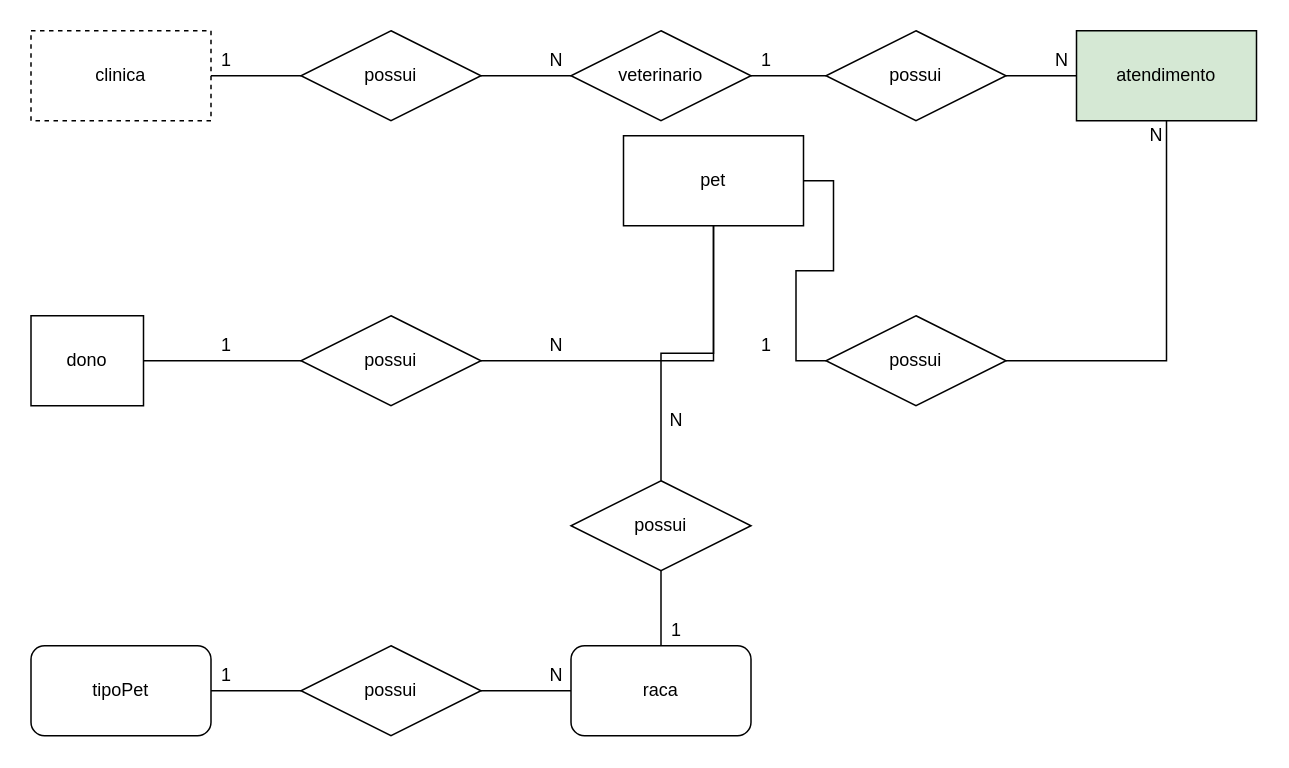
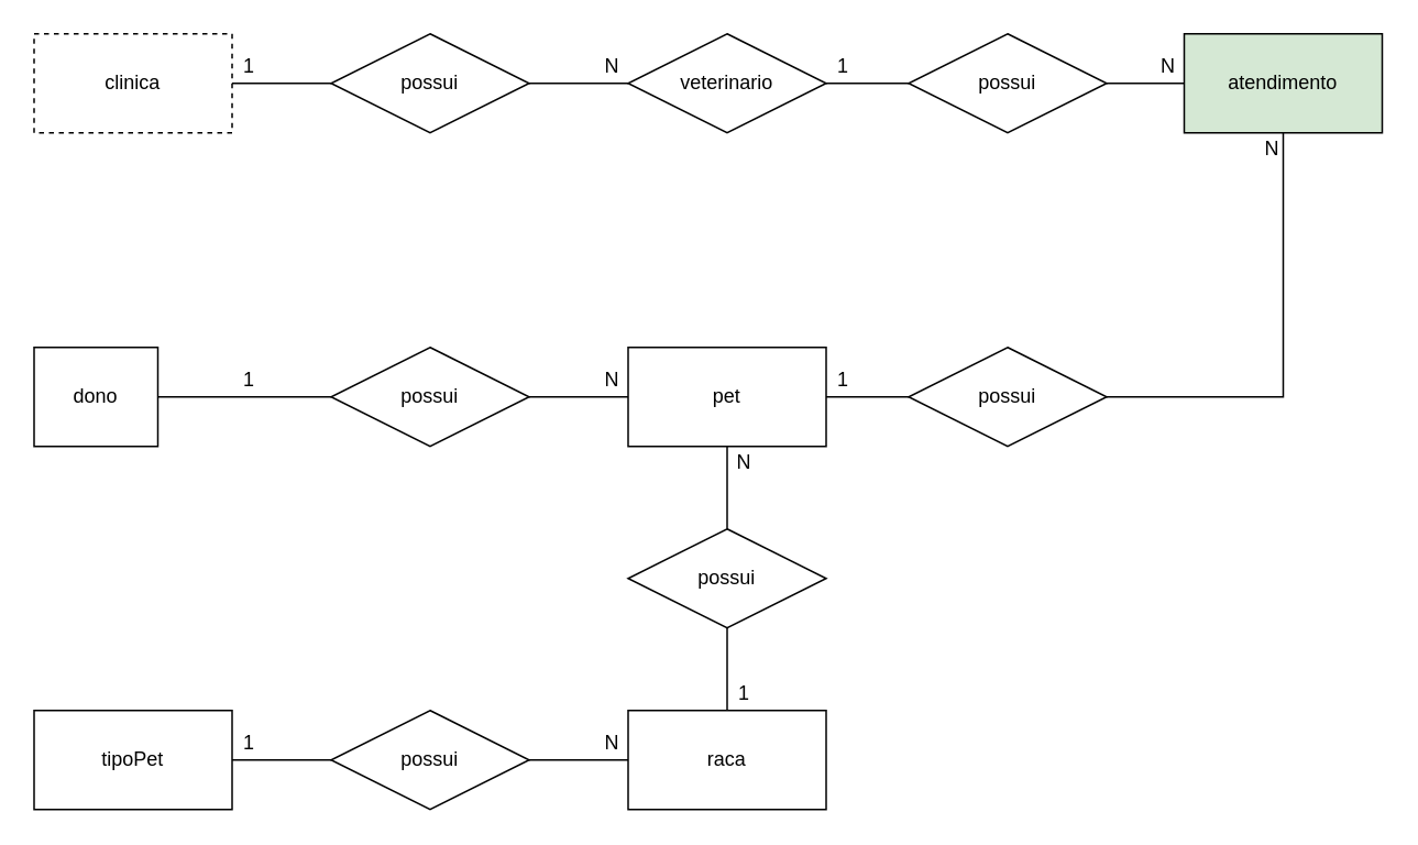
- <mxCell id="6" value="pet" style="whiteSpace=wrap;html=1;" vertex="1" parent="1"><mxGeometry x="415" y="90" width="120" height="60" as="geometry" /></mxCell>
+ <mxCell id="6" value="pet" style="whiteSpace=wrap;html=1;" vertex="1" parent="1"><mxGeometry x="380" y="210" width="120" height="60" as="geometry" /></mxCell>
- <mxCell id="22" value="tipoPet" style="whiteSpace=wrap;html=1;rounded=1;" vertex="1" parent="1"><mxGeometry x="20" y="430" width="120" height="60" as="geometry" /></mxCell>
+ <mxCell id="22" value="tipoPet" style="whiteSpace=wrap;html=1;" vertex="1" parent="1"><mxGeometry x="20" y="430" width="120" height="60" as="geometry" /></mxCell>
- <mxCell id="18" value="raca" style="whiteSpace=wrap;html=1;rounded=1;" vertex="1" parent="1"><mxGeometry x="380" y="430" width="120" height="60" as="geometry" /></mxCell>
+ <mxCell id="18" value="raca" style="whiteSpace=wrap;html=1;" vertex="1" parent="1"><mxGeometry x="380" y="430" width="120" height="60" as="geometry" /></mxCell>
